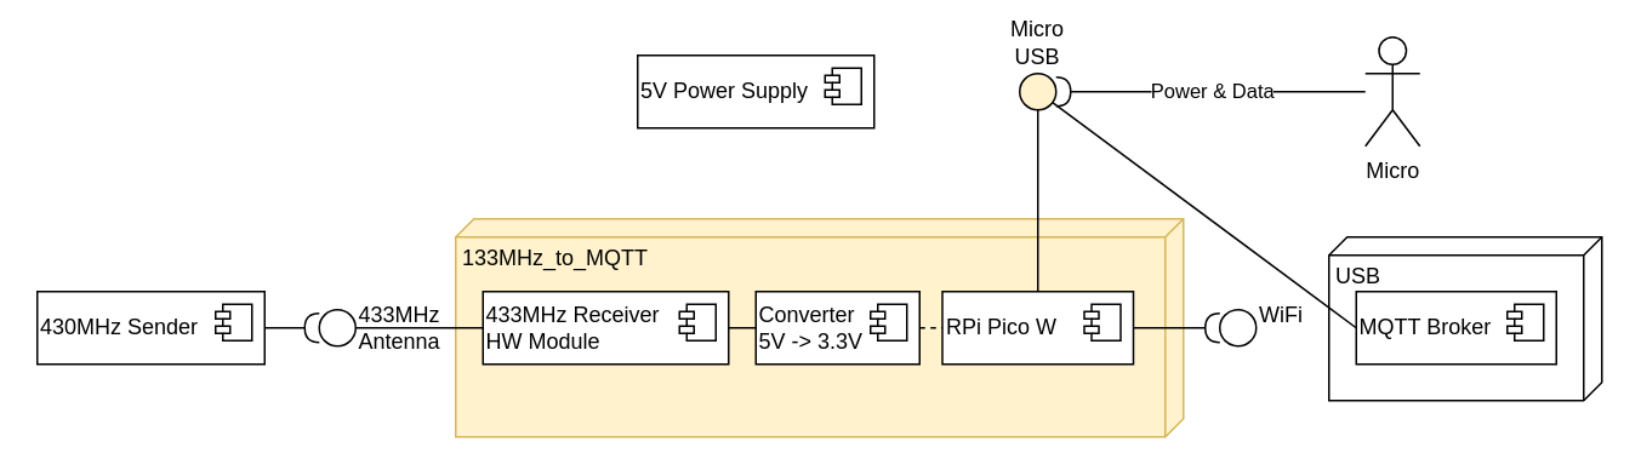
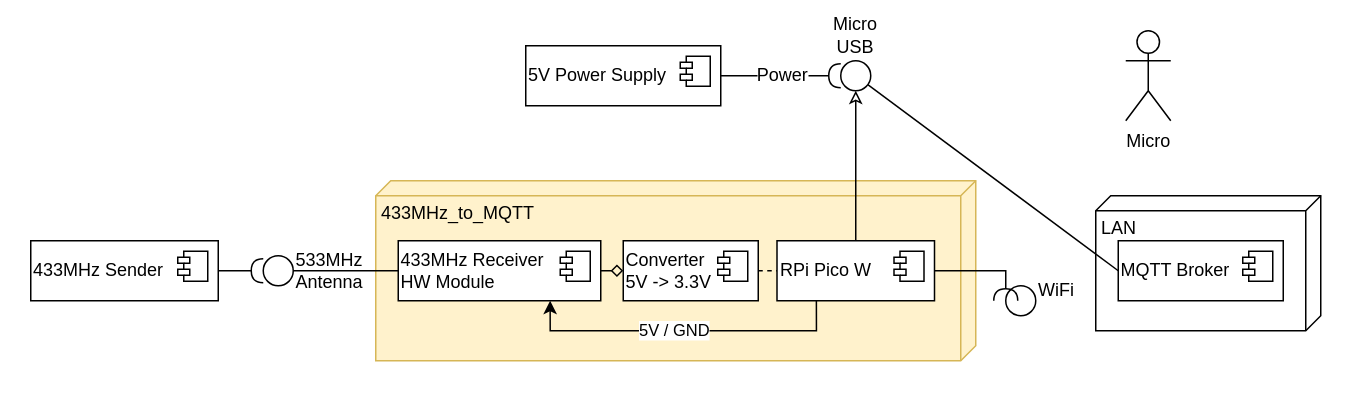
+ <mxCell id="30" value="" style="edgeStyle=orthogonalEdgeStyle;rounded=0;orthogonalLoop=1;jettySize=auto;html=1;endArrow=halfCircle;endFill=0;fontFamily=Helvetica;fontSize=12;" edge="1" parent="1" source="32" target="24"><mxGeometry relative="1" as="geometry" /></mxCell>
+ <mxCell id="31" value="&lt;font style=&quot;font-size: 12px;&quot;&gt;Power&lt;/font&gt;" style="edgeLabel;html=1;align=center;verticalAlign=middle;resizable=0;points=[];fontFamily=Helvetica;fontSize=12;" vertex="1" connectable="0" parent="30"><mxGeometry x="-0.008" y="1" relative="1" as="geometry"><mxPoint as="offset" /></mxGeometry></mxCell>
- <mxCell id="24" value="Micro USB" style="ellipse;whiteSpace=wrap;html=1;rounded=0;shadow=0;comic=0;labelBackgroundColor=none;strokeWidth=1;fontFamily=Helvetica;fontSize=12;align=center;direction=west;verticalAlign=bottom;labelPosition=center;verticalLabelPosition=top;fillColor=#fff2cc;" vertex="1" parent="1"><mxGeometry x="560" y="40" width="20" height="20" as="geometry" /></mxCell>
+ <mxCell id="24" value="Micro USB" style="ellipse;whiteSpace=wrap;html=1;rounded=0;shadow=0;comic=0;labelBackgroundColor=none;strokeWidth=1;fontFamily=Helvetica;fontSize=12;align=center;direction=west;verticalAlign=bottom;labelPosition=center;verticalLabelPosition=top;" vertex="1" parent="1"><mxGeometry x="560" y="40" width="20" height="20" as="geometry" /></mxCell>
- <mxCell id="25" value="" style="edgeStyle=orthogonalEdgeStyle;rounded=0;orthogonalLoop=1;jettySize=auto;html=1;endArrow=halfCircle;endFill=0;fontFamily=Helvetica;fontSize=12;" edge="1" parent="1" source="27" target="24"><mxGeometry relative="1" as="geometry" /></mxCell>
- <mxCell id="26" value="Power &amp;amp; Data" style="edgeLabel;html=1;align=center;verticalAlign=middle;resizable=0;points=[];" vertex="1" connectable="0" parent="25"><mxGeometry x="-0.001" y="-1" relative="1" as="geometry"><mxPoint as="offset" /></mxGeometry></mxCell>
- <mxCell id="9" style="edgeStyle=orthogonalEdgeStyle;rounded=0;orthogonalLoop=1;jettySize=auto;html=1;entryX=0.5;entryY=0;entryDx=0;entryDy=0;endArrow=none;endFill=0;exitX=0.5;exitY=0;exitDx=0;exitDy=0;fontFamily=Helvetica;fontSize=12;" edge="1" parent="1" source="12" target="24"><mxGeometry relative="1" as="geometry"><mxPoint x="660" y="280" as="sourcePoint" /></mxGeometry></mxCell>
+ <mxCell id="9" style="edgeStyle=orthogonalEdgeStyle;rounded=0;orthogonalLoop=1;jettySize=auto;html=1;entryX=0.5;entryY=0;entryDx=0;entryDy=0;endArrow=classic;endFill=0;exitX=0.5;exitY=0;exitDx=0;exitDy=0;fontFamily=Helvetica;fontSize=12;" edge="1" parent="1" source="12" target="24"><mxGeometry relative="1" as="geometry"><mxPoint x="660" y="280" as="sourcePoint" /></mxGeometry></mxCell>
- <mxCell id="2" value="133MHz_to_MQTT" style="verticalAlign=top;align=left;spacingTop=8;spacingLeft=2;spacingRight=12;shape=cube;size=10;direction=south;fontStyle=0;html=1;rounded=0;shadow=0;comic=0;labelBackgroundColor=none;strokeWidth=1;fontFamily=Helvetica;fontSize=12;fillColor=#fff2cc;strokeColor=#d6b656;" parent="1" vertex="1"><mxGeometry x="250" y="120" width="400" height="120" as="geometry" /></mxCell>
+ <mxCell id="2" value="433MHz_to_MQTT" style="verticalAlign=top;align=left;spacingTop=8;spacingLeft=2;spacingRight=12;shape=cube;size=10;direction=south;fontStyle=0;html=1;rounded=0;shadow=0;comic=0;labelBackgroundColor=none;strokeWidth=1;fontFamily=Helvetica;fontSize=12;fillColor=#fff2cc;strokeColor=#d6b656;" parent="1" vertex="1"><mxGeometry x="250" y="120" width="400" height="120" as="geometry" /></mxCell>
- <mxCell id="3" value="USB" style="verticalAlign=top;align=left;spacingTop=8;spacingLeft=2;spacingRight=12;shape=cube;size=10;direction=south;fontStyle=0;html=1;rounded=0;shadow=0;comic=0;labelBackgroundColor=none;strokeWidth=1;fontFamily=Helvetica;fontSize=12;" parent="1" vertex="1"><mxGeometry x="730" y="130" width="150" height="90" as="geometry" /></mxCell>
+ <mxCell id="3" value="LAN" style="verticalAlign=top;align=left;spacingTop=8;spacingLeft=2;spacingRight=12;shape=cube;size=10;direction=south;fontStyle=0;html=1;rounded=0;shadow=0;comic=0;labelBackgroundColor=none;strokeWidth=1;fontFamily=Helvetica;fontSize=12;" parent="1" vertex="1"><mxGeometry x="730" y="130" width="150" height="90" as="geometry" /></mxCell>
- <mxCell id="22" value="&lt;span style=&quot;text-wrap: nowrap; font-size: 12px;&quot;&gt;430MHz Sender&lt;/span&gt;" style="html=1;dropTarget=0;whiteSpace=wrap;align=left;fontFamily=Helvetica;fontSize=12;" vertex="1" parent="1"><mxGeometry x="20" y="160" width="125" height="40" as="geometry" /></mxCell>
+ <mxCell id="22" value="&lt;span style=&quot;text-wrap: nowrap; font-size: 12px;&quot;&gt;433MHz Sender&lt;/span&gt;" style="html=1;dropTarget=0;whiteSpace=wrap;align=left;fontFamily=Helvetica;fontSize=12;" vertex="1" parent="1"><mxGeometry x="20" y="160" width="125" height="40" as="geometry" /></mxCell>
- <mxCell id="7" value="&lt;font style=&quot;font-size: 12px;&quot;&gt;433MHz Antenna&lt;/font&gt;" style="ellipse;whiteSpace=wrap;html=1;rounded=0;shadow=0;comic=0;labelBackgroundColor=none;strokeWidth=1;fontFamily=Helvetica;fontSize=12;align=left;direction=west;verticalAlign=middle;labelPosition=right;verticalLabelPosition=middle;" parent="1" vertex="1"><mxGeometry x="175" y="170" width="20" height="20" as="geometry" /></mxCell>
+ <mxCell id="7" value="&lt;font style=&quot;font-size: 12px;&quot;&gt;533MHz Antenna&lt;/font&gt;" style="ellipse;whiteSpace=wrap;html=1;rounded=0;shadow=0;comic=0;labelBackgroundColor=none;strokeWidth=1;fontFamily=Helvetica;fontSize=12;align=left;direction=west;verticalAlign=middle;labelPosition=right;verticalLabelPosition=middle;" parent="1" vertex="1"><mxGeometry x="175" y="170" width="20" height="20" as="geometry" /></mxCell>
- <mxCell id="14" style="edgeStyle=orthogonalEdgeStyle;rounded=0;orthogonalLoop=1;jettySize=auto;html=1;exitX=1;exitY=0.5;exitDx=0;exitDy=0;entryX=0;entryY=0.5;entryDx=0;entryDy=0;endArrow=none;endFill=0;fontFamily=Helvetica;fontSize=12;" edge="1" parent="1" source="15" target="18"><mxGeometry relative="1" as="geometry" /></mxCell>
+ <mxCell id="14" style="edgeStyle=orthogonalEdgeStyle;rounded=0;orthogonalLoop=1;jettySize=auto;html=1;exitX=1;exitY=0.5;exitDx=0;exitDy=0;entryX=0;entryY=0.5;entryDx=0;entryDy=0;endArrow=diamond;endFill=0;fontFamily=Helvetica;fontSize=12;" edge="1" parent="1" source="15" target="18"><mxGeometry relative="1" as="geometry" /></mxCell>
- <mxCell id="4" value="WiFi&lt;div style=&quot;font-size: 12px;&quot;&gt;&lt;br style=&quot;font-size: 12px;&quot;&gt;&lt;/div&gt;" style="ellipse;whiteSpace=wrap;html=1;rounded=0;shadow=0;comic=0;labelBackgroundColor=none;strokeWidth=1;fontFamily=Helvetica;fontSize=12;align=left;direction=west;verticalAlign=middle;labelPosition=right;verticalLabelPosition=middle;" parent="1" vertex="1"><mxGeometry x="670" y="170" width="20" height="20" as="geometry" /></mxCell>
+ <mxCell id="4" value="WiFi&lt;div style=&quot;font-size: 12px;&quot;&gt;&lt;br style=&quot;font-size: 12px;&quot;&gt;&lt;/div&gt;" style="ellipse;whiteSpace=wrap;html=1;rounded=0;shadow=0;comic=0;labelBackgroundColor=none;strokeWidth=1;fontFamily=Helvetica;fontSize=12;align=left;direction=west;verticalAlign=middle;labelPosition=right;verticalLabelPosition=middle;" parent="1" vertex="1"><mxGeometry x="670" y="190" width="20" height="20" as="geometry" /></mxCell>
+ <mxCell id="10" style="edgeStyle=orthogonalEdgeStyle;rounded=0;orthogonalLoop=1;jettySize=auto;html=1;exitX=0.25;exitY=1;exitDx=0;exitDy=0;entryX=0.75;entryY=1;entryDx=0;entryDy=0;" edge="1" parent="1" source="12" target="15"><mxGeometry relative="1" as="geometry" /></mxCell>
+ <mxCell id="11" value="5V / GND" style="edgeLabel;html=1;align=center;verticalAlign=middle;resizable=0;points=[];" vertex="1" connectable="0" parent="10"><mxGeometry x="0.059" y="-1" relative="1" as="geometry"><mxPoint as="offset" /></mxGeometry></mxCell>
